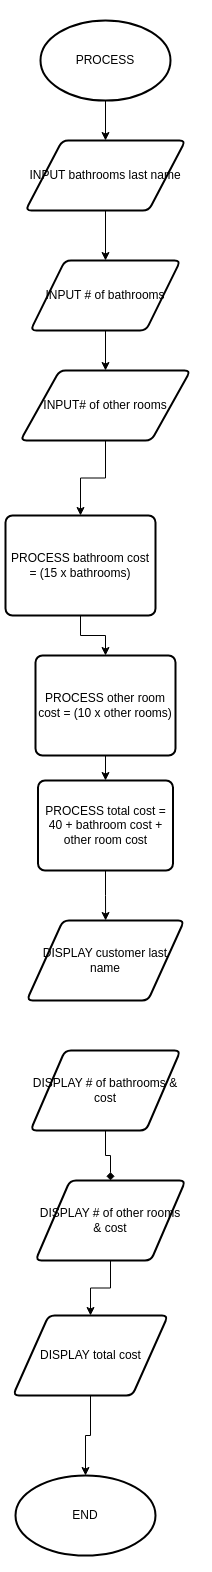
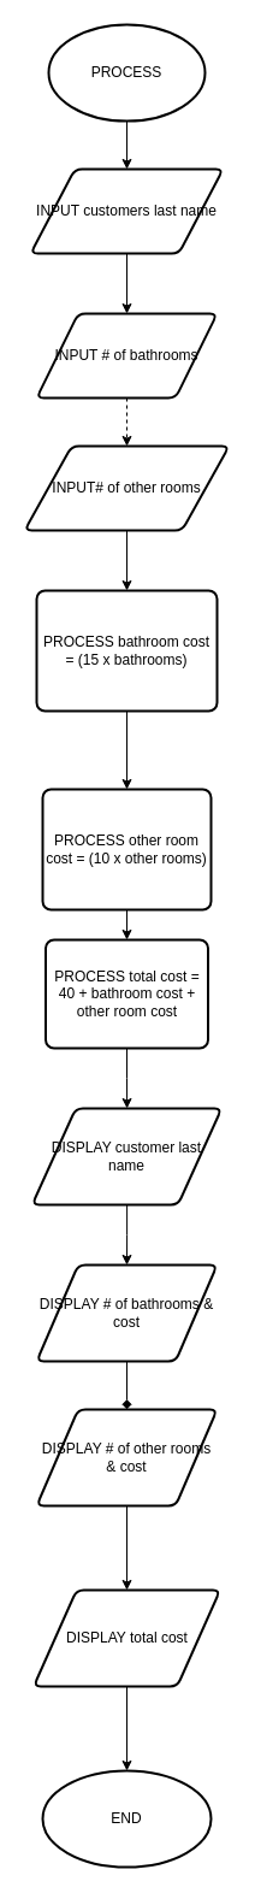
- <mxCell id="5" value="INPUT bathrooms last name" style="shape=parallelogram;html=1;strokeWidth=2;perimeter=parallelogramPerimeter;whiteSpace=wrap;rounded=1;arcSize=12;size=0.23;" vertex="1" parent="1"><mxGeometry x="25" y="140" width="160" height="70" as="geometry" /></mxCell>
+ <mxCell id="5" value="INPUT customers last name" style="shape=parallelogram;html=1;strokeWidth=2;perimeter=parallelogramPerimeter;whiteSpace=wrap;rounded=1;arcSize=12;size=0.23;" vertex="1" parent="1"><mxGeometry x="25" y="140" width="160" height="70" as="geometry" /></mxCell>
- <mxCell id="6" value="" style="edgeStyle=orthogonalEdgeStyle;rounded=0;orthogonalLoop=1;jettySize=auto;html=1;" edge="1" parent="1" source="7" target="9"><mxGeometry relative="1" as="geometry" /></mxCell>
+ <mxCell id="6" value="" style="edgeStyle=orthogonalEdgeStyle;rounded=0;orthogonalLoop=1;jettySize=auto;html=1;dashed=1;" edge="1" parent="1" source="7" target="9"><mxGeometry relative="1" as="geometry" /></mxCell>
- <mxCell id="11" value="PROCESS bathroom cost = (15 x bathrooms)" style="rounded=1;whiteSpace=wrap;html=1;absoluteArcSize=1;arcSize=14;strokeWidth=2;" vertex="1" parent="1"><mxGeometry x="5" y="515" width="150" height="100" as="geometry" /></mxCell>
+ <mxCell id="11" value="PROCESS bathroom cost = (15 x bathrooms)" style="rounded=1;whiteSpace=wrap;html=1;absoluteArcSize=1;arcSize=14;strokeWidth=2;" vertex="1" parent="1"><mxGeometry x="30" y="490" width="150" height="100" as="geometry" /></mxCell>
+ <mxCell id="16" value="" style="edgeStyle=orthogonalEdgeStyle;rounded=0;orthogonalLoop=1;jettySize=auto;html=1;" edge="1" parent="1" source="17" target="19"><mxGeometry relative="1" as="geometry" /></mxCell>
- <mxCell id="21" value="DISPLAY # of other rooms &amp;amp; cost" style="shape=parallelogram;html=1;strokeWidth=2;perimeter=parallelogramPerimeter;whiteSpace=wrap;rounded=1;arcSize=12;size=0.23;" vertex="1" parent="1"><mxGeometry x="35" y="1180" width="150" height="80" as="geometry" /></mxCell>
+ <mxCell id="21" value="DISPLAY # of other rooms &amp;amp; cost" style="shape=parallelogram;html=1;strokeWidth=2;perimeter=parallelogramPerimeter;whiteSpace=wrap;rounded=1;arcSize=12;size=0.23;" vertex="1" parent="1"><mxGeometry x="30" y="1170" width="150" height="80" as="geometry" /></mxCell>
- <mxCell id="23" value="DISPLAY total cost" style="shape=parallelogram;html=1;strokeWidth=2;perimeter=parallelogramPerimeter;whiteSpace=wrap;rounded=1;arcSize=12;size=0.23;" vertex="1" parent="1"><mxGeometry x="12.5" y="1315" width="155" height="80" as="geometry" /></mxCell>
+ <mxCell id="23" value="DISPLAY total cost" style="shape=parallelogram;html=1;strokeWidth=2;perimeter=parallelogramPerimeter;whiteSpace=wrap;rounded=1;arcSize=12;size=0.23;" vertex="1" parent="1"><mxGeometry x="27.5" y="1320" width="155" height="80" as="geometry" /></mxCell>
- <mxCell id="24" value="END" style="strokeWidth=2;html=1;shape=mxgraph.flowchart.start_1;whiteSpace=wrap;" vertex="1" parent="1"><mxGeometry x="15" y="1475" width="140" height="80" as="geometry" /></mxCell>
+ <mxCell id="24" value="END" style="strokeWidth=2;html=1;shape=mxgraph.flowchart.start_1;whiteSpace=wrap;" vertex="1" parent="1"><mxGeometry x="35" y="1470" width="140" height="80" as="geometry" /></mxCell>
